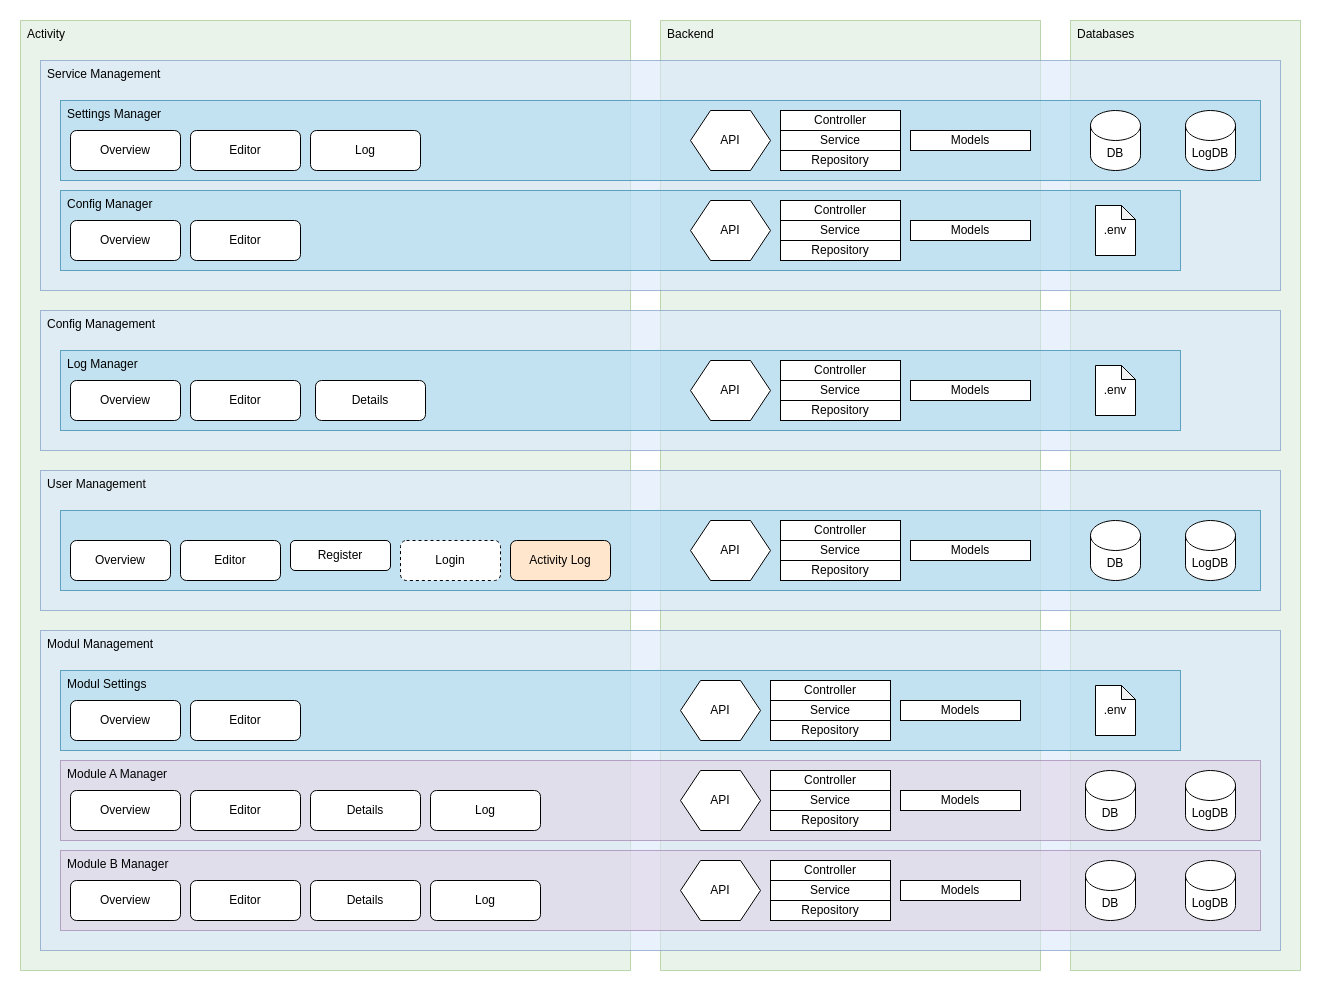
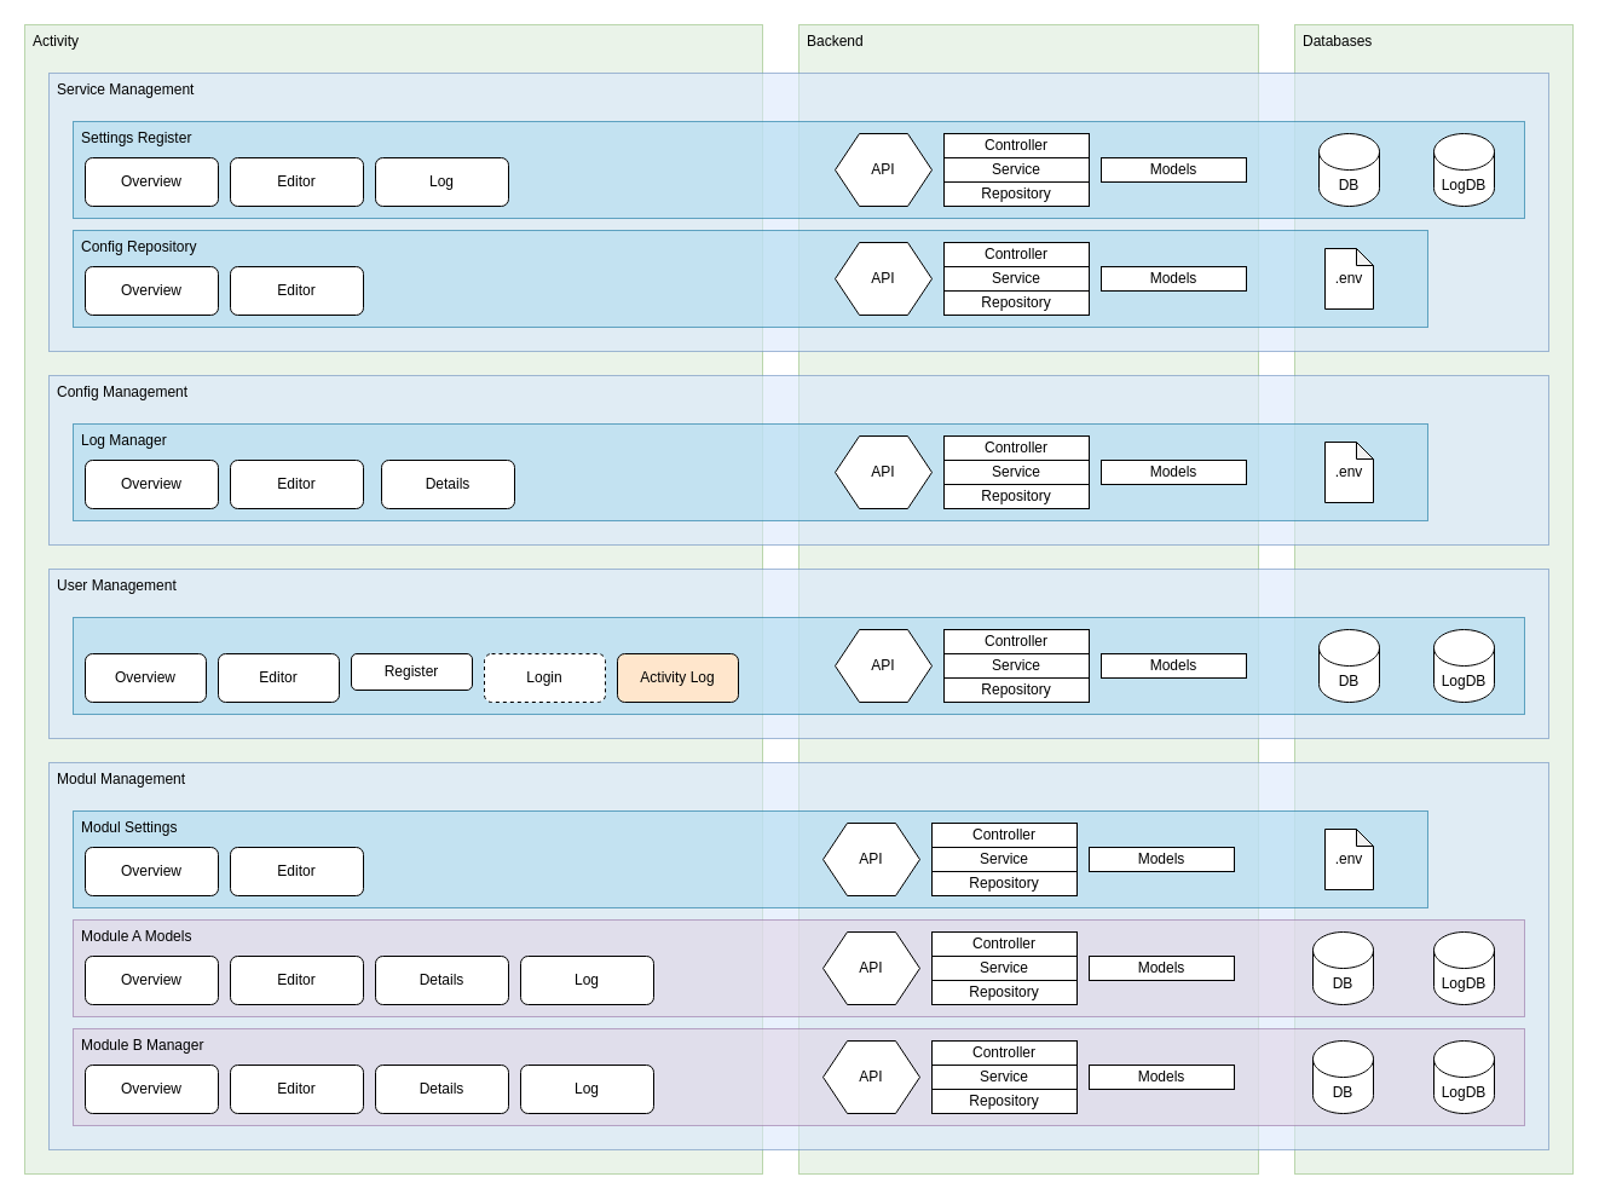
- <mxCell id="11" value="Settings Manager" style="rounded=0;whiteSpace=wrap;html=1;align=left;verticalAlign=top;spacingLeft=5;fillColor=#b1ddf0;strokeColor=#10739e;opacity=60;" parent="1" vertex="1"><mxGeometry x="60" y="100" width="1200" height="80" as="geometry" /></mxCell>
+ <mxCell id="11" value="Settings Register" style="rounded=0;whiteSpace=wrap;html=1;align=left;verticalAlign=top;spacingLeft=5;fillColor=#b1ddf0;strokeColor=#10739e;opacity=60;" parent="1" vertex="1"><mxGeometry x="60" y="100" width="1200" height="80" as="geometry" /></mxCell>
- <mxCell id="12" value="Config Manager" style="rounded=0;whiteSpace=wrap;html=1;align=left;verticalAlign=top;spacingLeft=5;fillColor=#b1ddf0;strokeColor=#10739e;opacity=60;" parent="1" vertex="1"><mxGeometry x="60" y="190" width="1120" height="80" as="geometry" /></mxCell>
+ <mxCell id="12" value="Config Repository" style="rounded=0;whiteSpace=wrap;html=1;align=left;verticalAlign=top;spacingLeft=5;fillColor=#b1ddf0;strokeColor=#10739e;opacity=60;" parent="1" vertex="1"><mxGeometry x="60" y="190" width="1120" height="80" as="geometry" /></mxCell>
- <mxCell id="22" value="Module A Manager" style="rounded=0;whiteSpace=wrap;html=1;align=left;verticalAlign=top;spacingLeft=5;fillColor=#e1d5e7;strokeColor=#9673a6;opacity=60;" parent="1" vertex="1"><mxGeometry x="60" y="760" width="1200" height="80" as="geometry" /></mxCell>
+ <mxCell id="22" value="Module A Models" style="rounded=0;whiteSpace=wrap;html=1;align=left;verticalAlign=top;spacingLeft=5;fillColor=#e1d5e7;strokeColor=#9673a6;opacity=60;" parent="1" vertex="1"><mxGeometry x="60" y="760" width="1200" height="80" as="geometry" /></mxCell>
